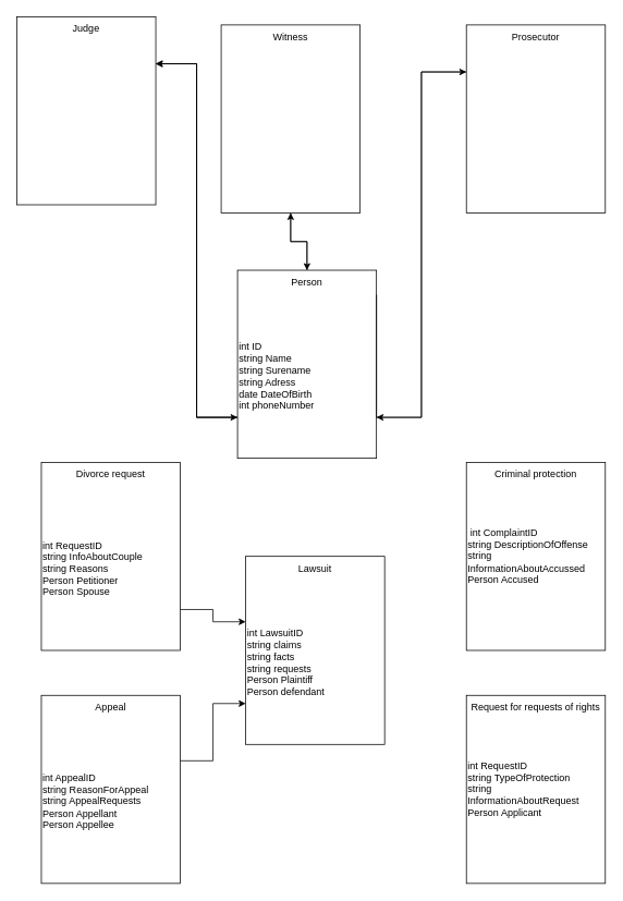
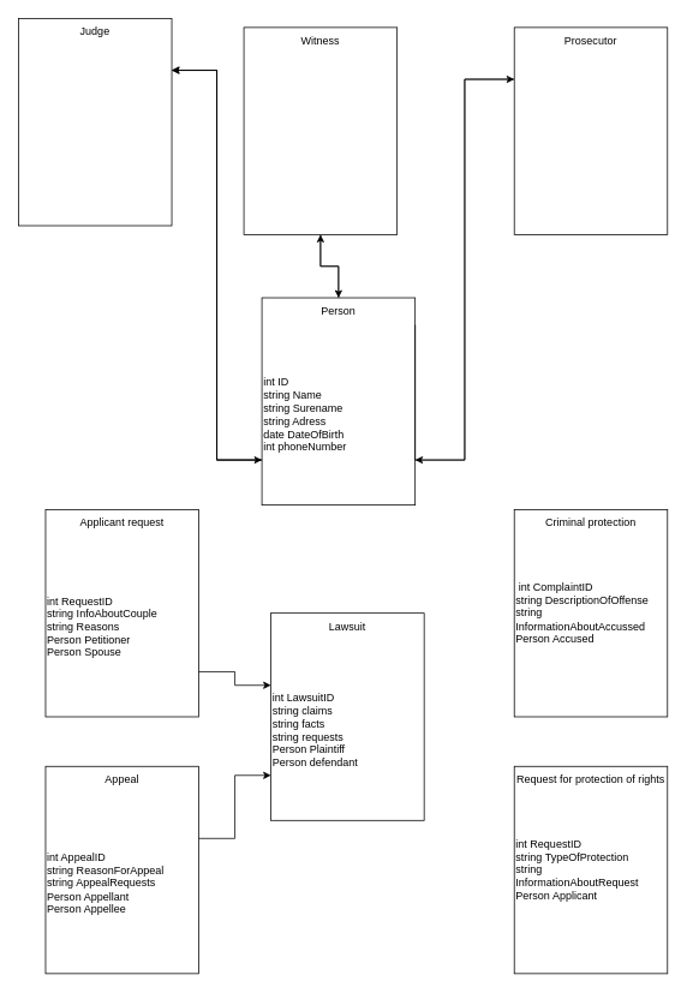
- <mxCell id="11" value="Divorce request" style="text;html=1;align=center;verticalAlign=middle;whiteSpace=wrap;rounded=0;" vertex="1" parent="1"><mxGeometry x="50" y="565" width="170" height="30" as="geometry" /></mxCell>
+ <mxCell id="11" value="Applicant request" style="text;html=1;align=center;verticalAlign=middle;whiteSpace=wrap;rounded=0;" vertex="1" parent="1"><mxGeometry x="50" y="565" width="170" height="30" as="geometry" /></mxCell>
- <mxCell id="8" value="Request for requests of rights" style="text;html=1;align=center;verticalAlign=middle;whiteSpace=wrap;rounded=0;" vertex="1" parent="1"><mxGeometry x="570" y="850" width="170" height="30" as="geometry" /></mxCell>
+ <mxCell id="8" value="Request for protection of rights" style="text;html=1;align=center;verticalAlign=middle;whiteSpace=wrap;rounded=0;" vertex="1" parent="1"><mxGeometry x="570" y="850" width="170" height="30" as="geometry" /></mxCell>
